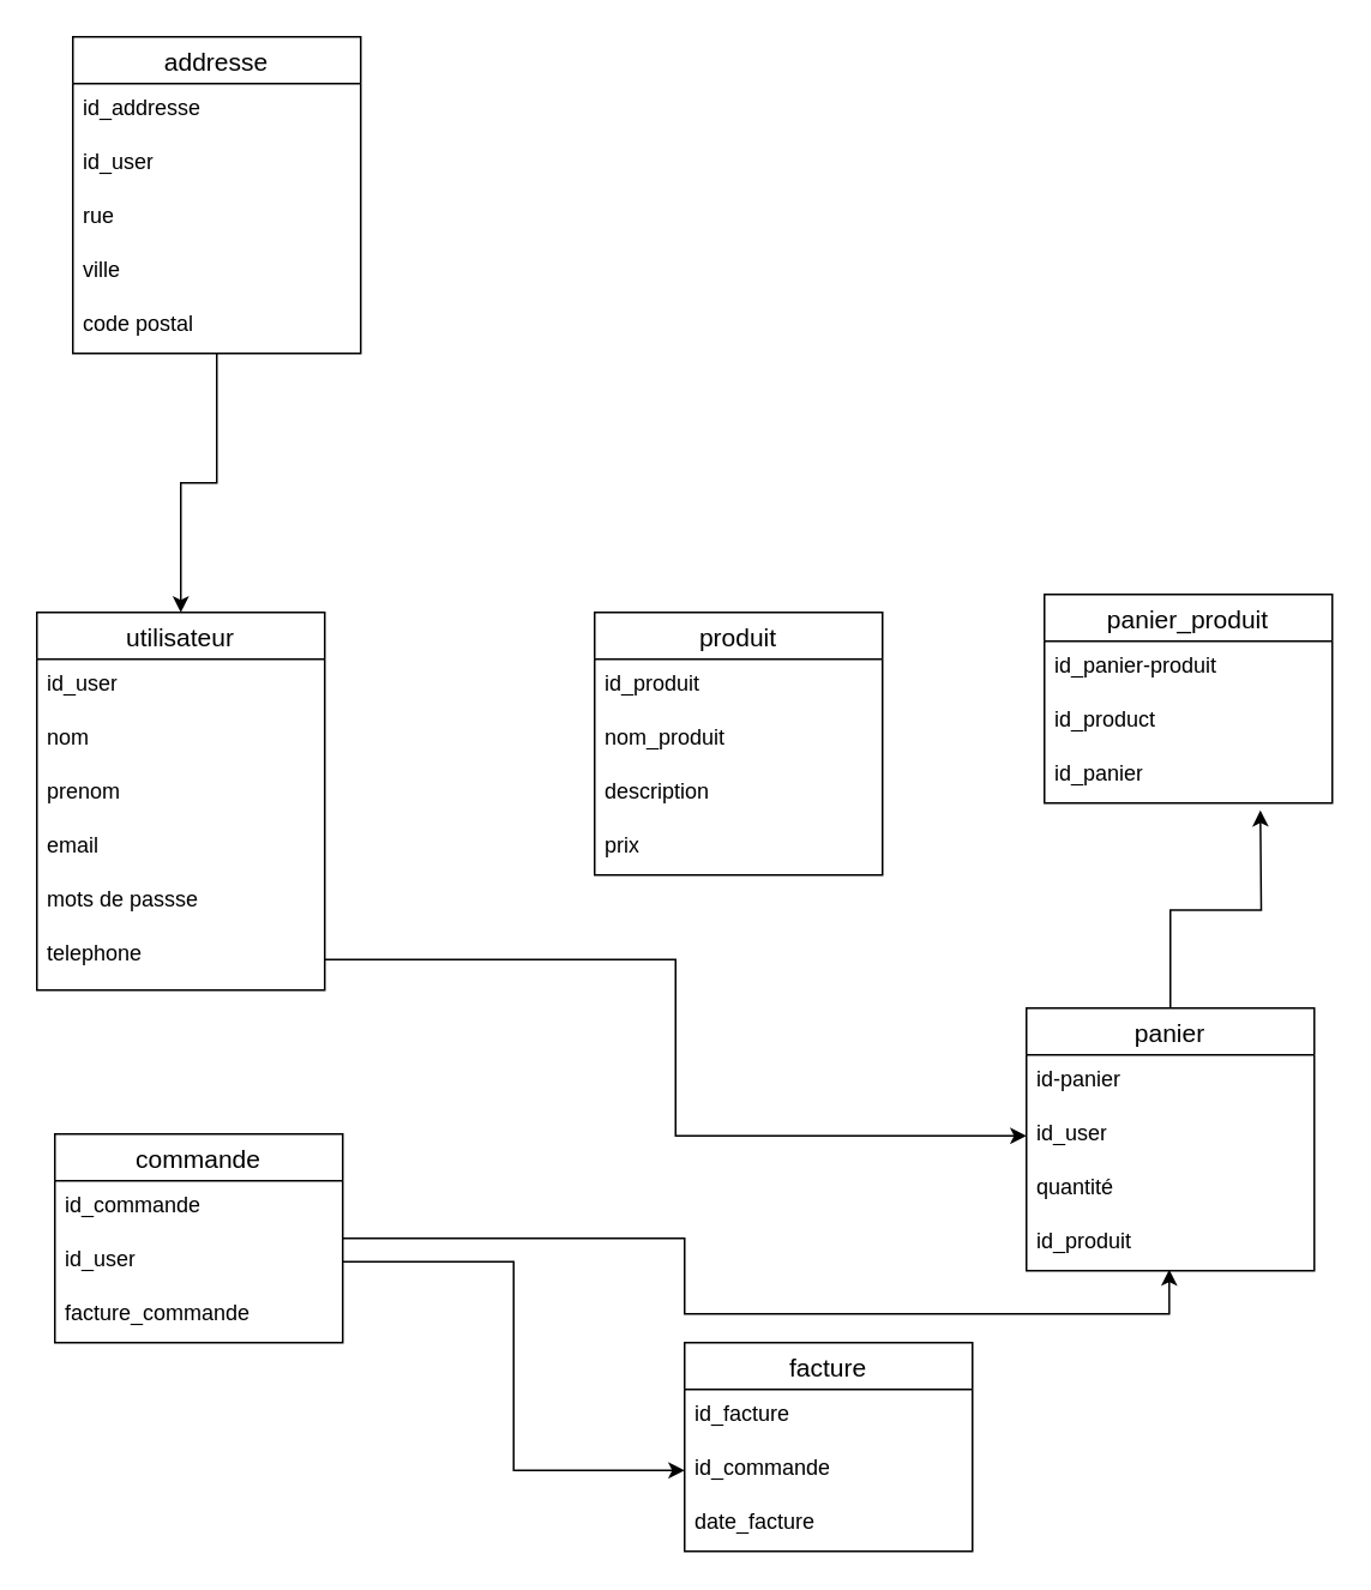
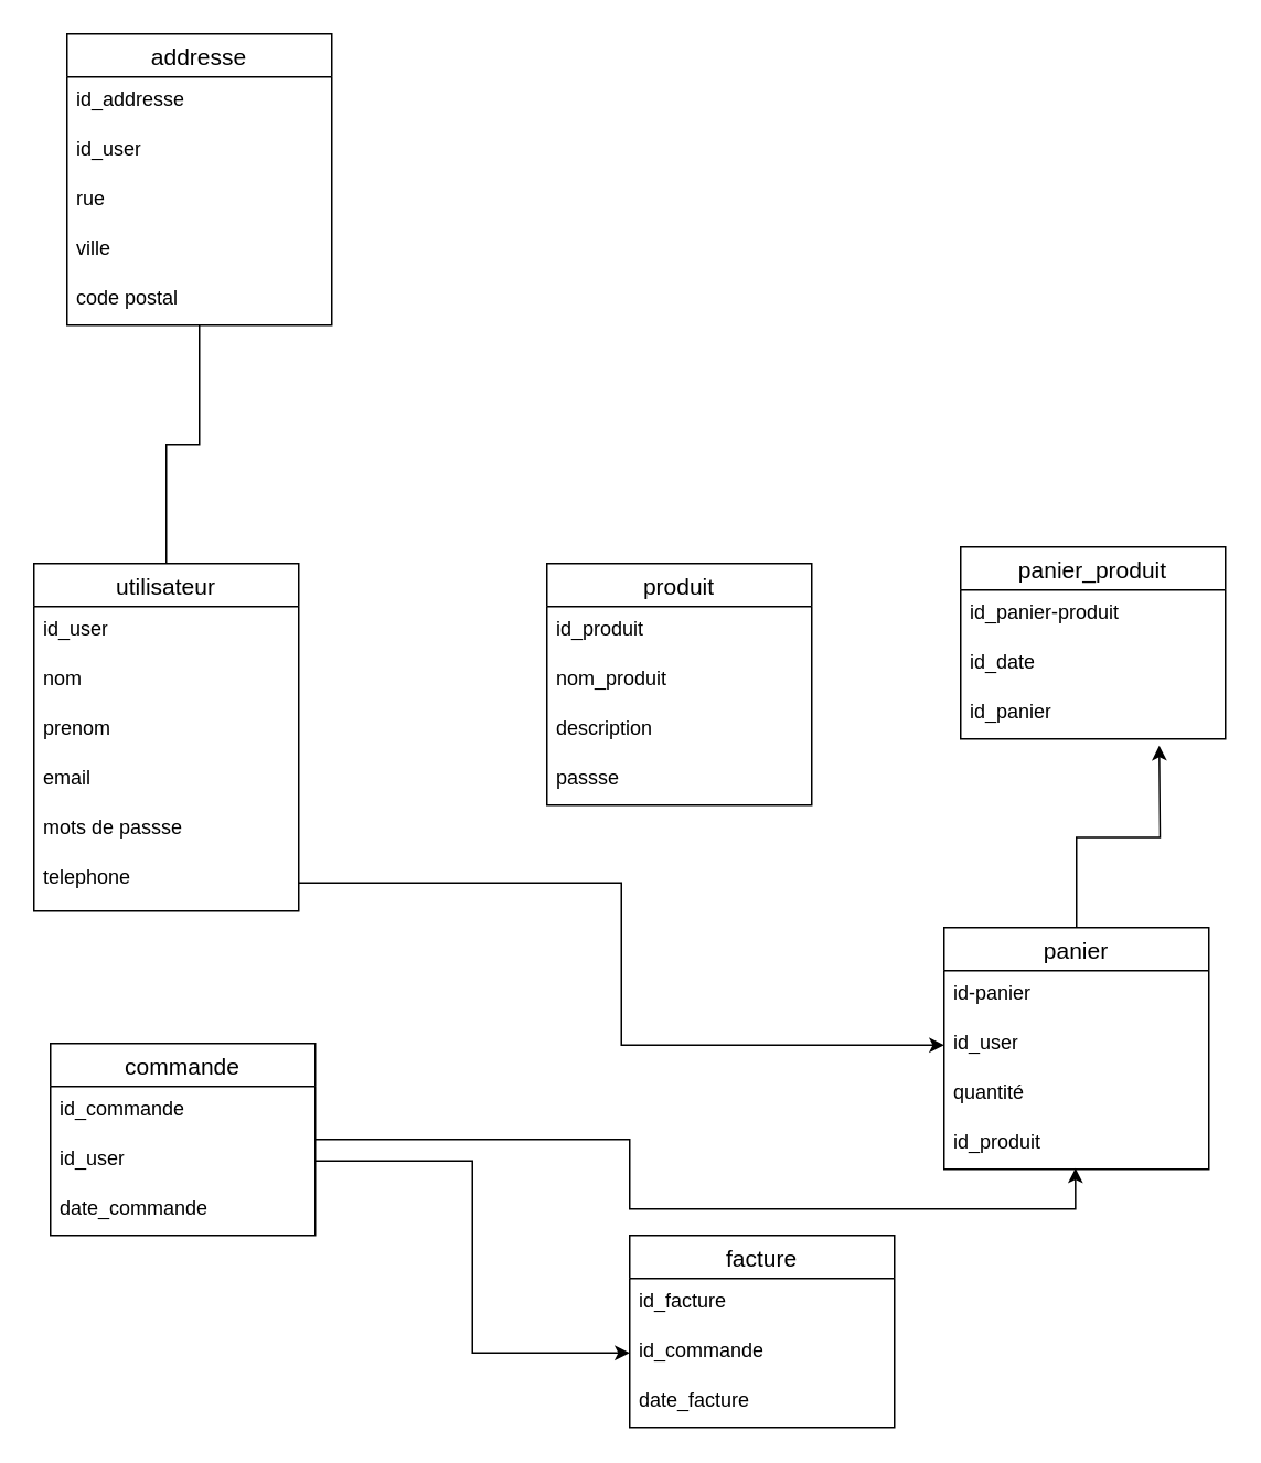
- <mxCell id="32" style="edgeStyle=orthogonalEdgeStyle;rounded=0;orthogonalLoop=1;jettySize=auto;html=1;entryX=0.5;entryY=0;entryDx=0;entryDy=0;" parent="1" source="33" target="2" edge="1"><mxGeometry relative="1" as="geometry" /></mxCell>
+ <mxCell id="32" style="edgeStyle=orthogonalEdgeStyle;rounded=0;orthogonalLoop=1;jettySize=auto;html=1;entryX=0.5;entryY=0;entryDx=0;entryDy=0;endArrow=none;" parent="1" source="33" target="2" edge="1"><mxGeometry relative="1" as="geometry" /></mxCell>
- <mxCell id="30" value="id_product" style="text;strokeColor=none;fillColor=none;spacingLeft=4;spacingRight=4;overflow=hidden;rotatable=0;points=[[0,0.5],[1,0.5]];portConstraint=eastwest;fontSize=12;whiteSpace=wrap;html=1;" parent="28" vertex="1"><mxGeometry y="56" width="160" height="30" as="geometry" /></mxCell>
+ <mxCell id="30" value="id_date" style="text;strokeColor=none;fillColor=none;spacingLeft=4;spacingRight=4;overflow=hidden;rotatable=0;points=[[0,0.5],[1,0.5]];portConstraint=eastwest;fontSize=12;whiteSpace=wrap;html=1;" parent="28" vertex="1"><mxGeometry y="56" width="160" height="30" as="geometry" /></mxCell>
- <mxCell id="13" value="prix" style="text;strokeColor=none;fillColor=none;spacingLeft=4;spacingRight=4;overflow=hidden;rotatable=0;points=[[0,0.5],[1,0.5]];portConstraint=eastwest;fontSize=12;whiteSpace=wrap;html=1;" parent="9" vertex="1"><mxGeometry y="116" width="160" height="30" as="geometry" /></mxCell>
+ <mxCell id="13" value="passse" style="text;strokeColor=none;fillColor=none;spacingLeft=4;spacingRight=4;overflow=hidden;rotatable=0;points=[[0,0.5],[1,0.5]];portConstraint=eastwest;fontSize=12;whiteSpace=wrap;html=1;" parent="9" vertex="1"><mxGeometry y="116" width="160" height="30" as="geometry" /></mxCell>
- <mxCell id="17" value="facture_commande" style="text;strokeColor=none;fillColor=none;spacingLeft=4;spacingRight=4;overflow=hidden;rotatable=0;points=[[0,0.5],[1,0.5]];portConstraint=eastwest;fontSize=12;whiteSpace=wrap;html=1;" parent="14" vertex="1"><mxGeometry y="86" width="160" height="30" as="geometry" /></mxCell>
+ <mxCell id="17" value="date_commande" style="text;strokeColor=none;fillColor=none;spacingLeft=4;spacingRight=4;overflow=hidden;rotatable=0;points=[[0,0.5],[1,0.5]];portConstraint=eastwest;fontSize=12;whiteSpace=wrap;html=1;" parent="14" vertex="1"><mxGeometry y="86" width="160" height="30" as="geometry" /></mxCell>
